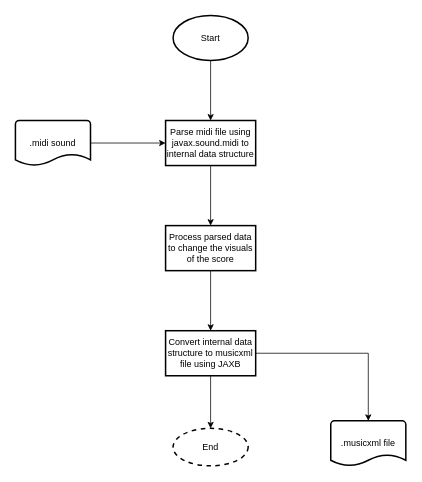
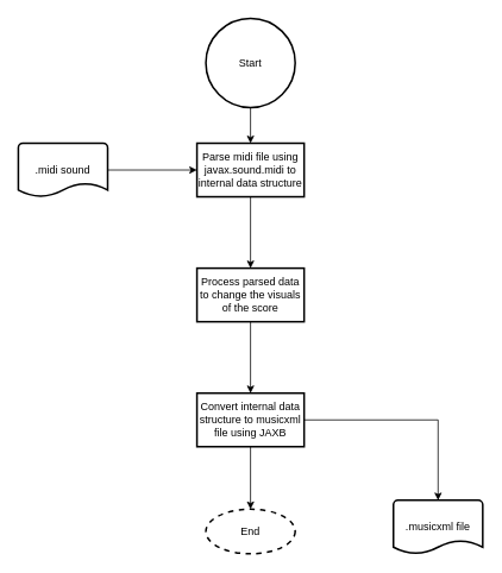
- <mxCell id="3" value="Start" style="strokeWidth=2;html=1;shape=mxgraph.flowchart.start_1;whiteSpace=wrap;" parent="1" vertex="1"><mxGeometry x="230" y="20" width="100" height="60" as="geometry" /></mxCell>
+ <mxCell id="3" value="Start" style="strokeWidth=2;html=1;shape=mxgraph.flowchart.start_1;whiteSpace=wrap;" parent="1" vertex="1"><mxGeometry x="230" y="20" width="100" height="100" as="geometry" /></mxCell>
